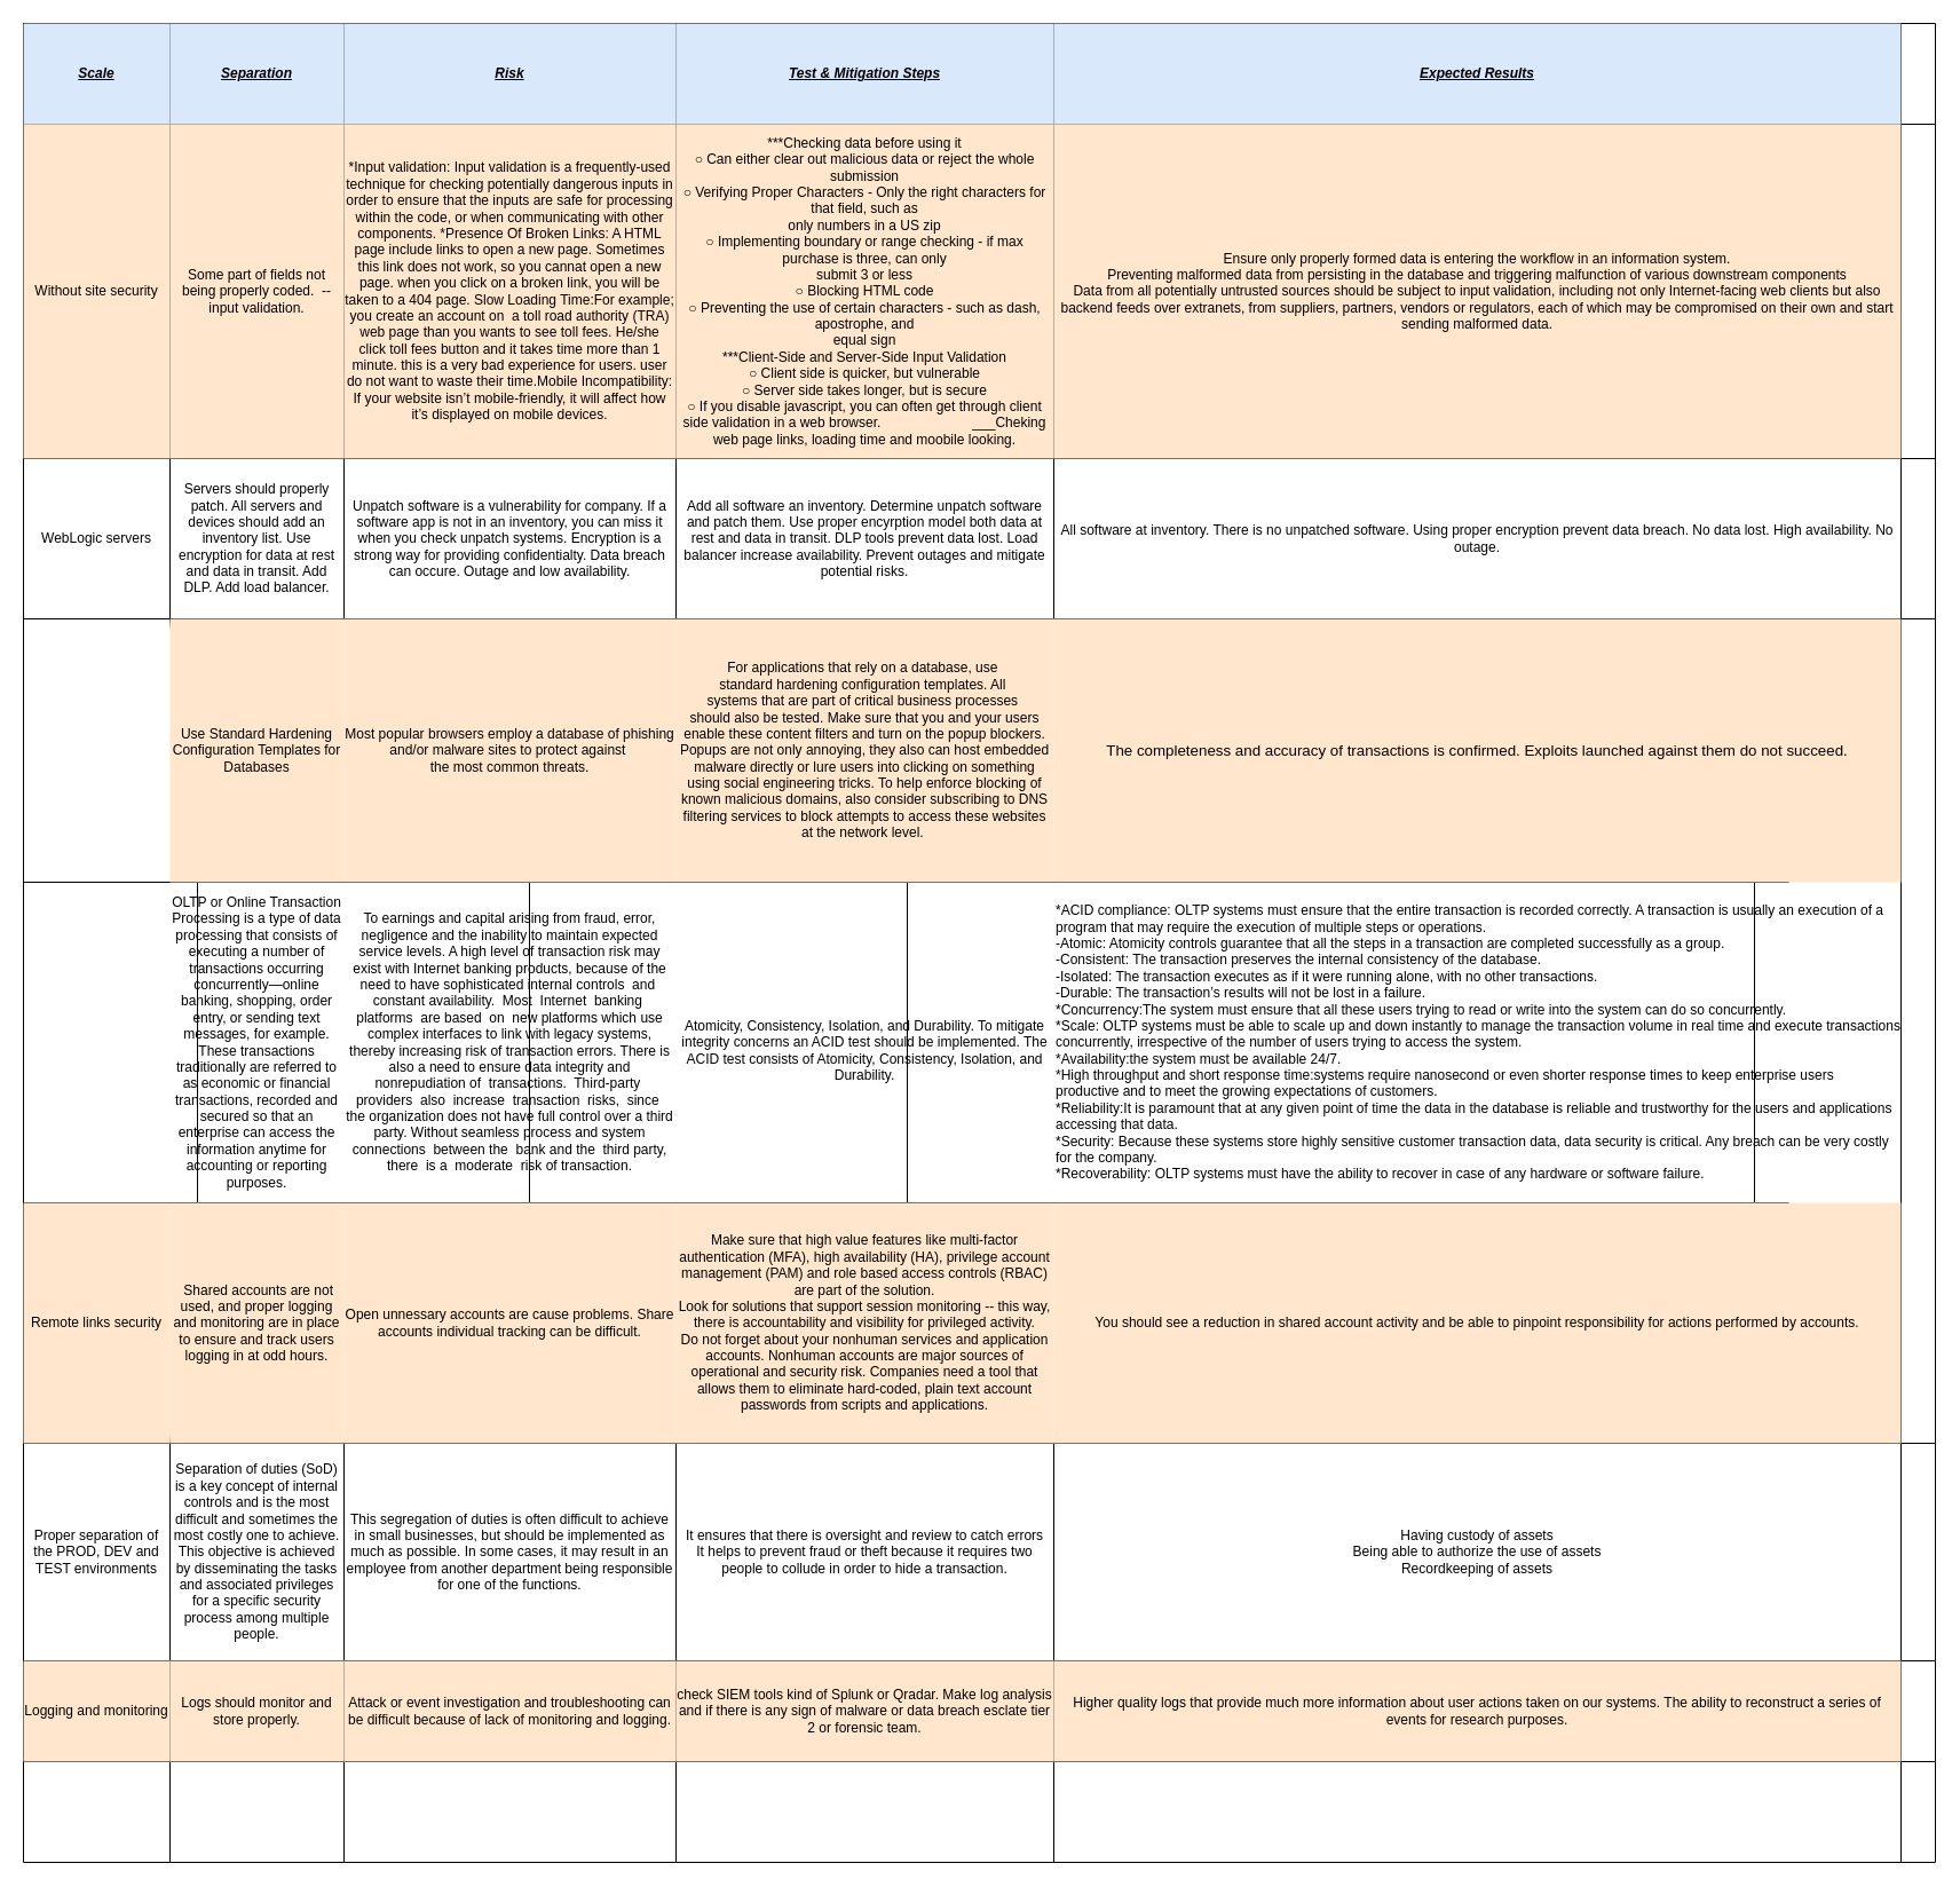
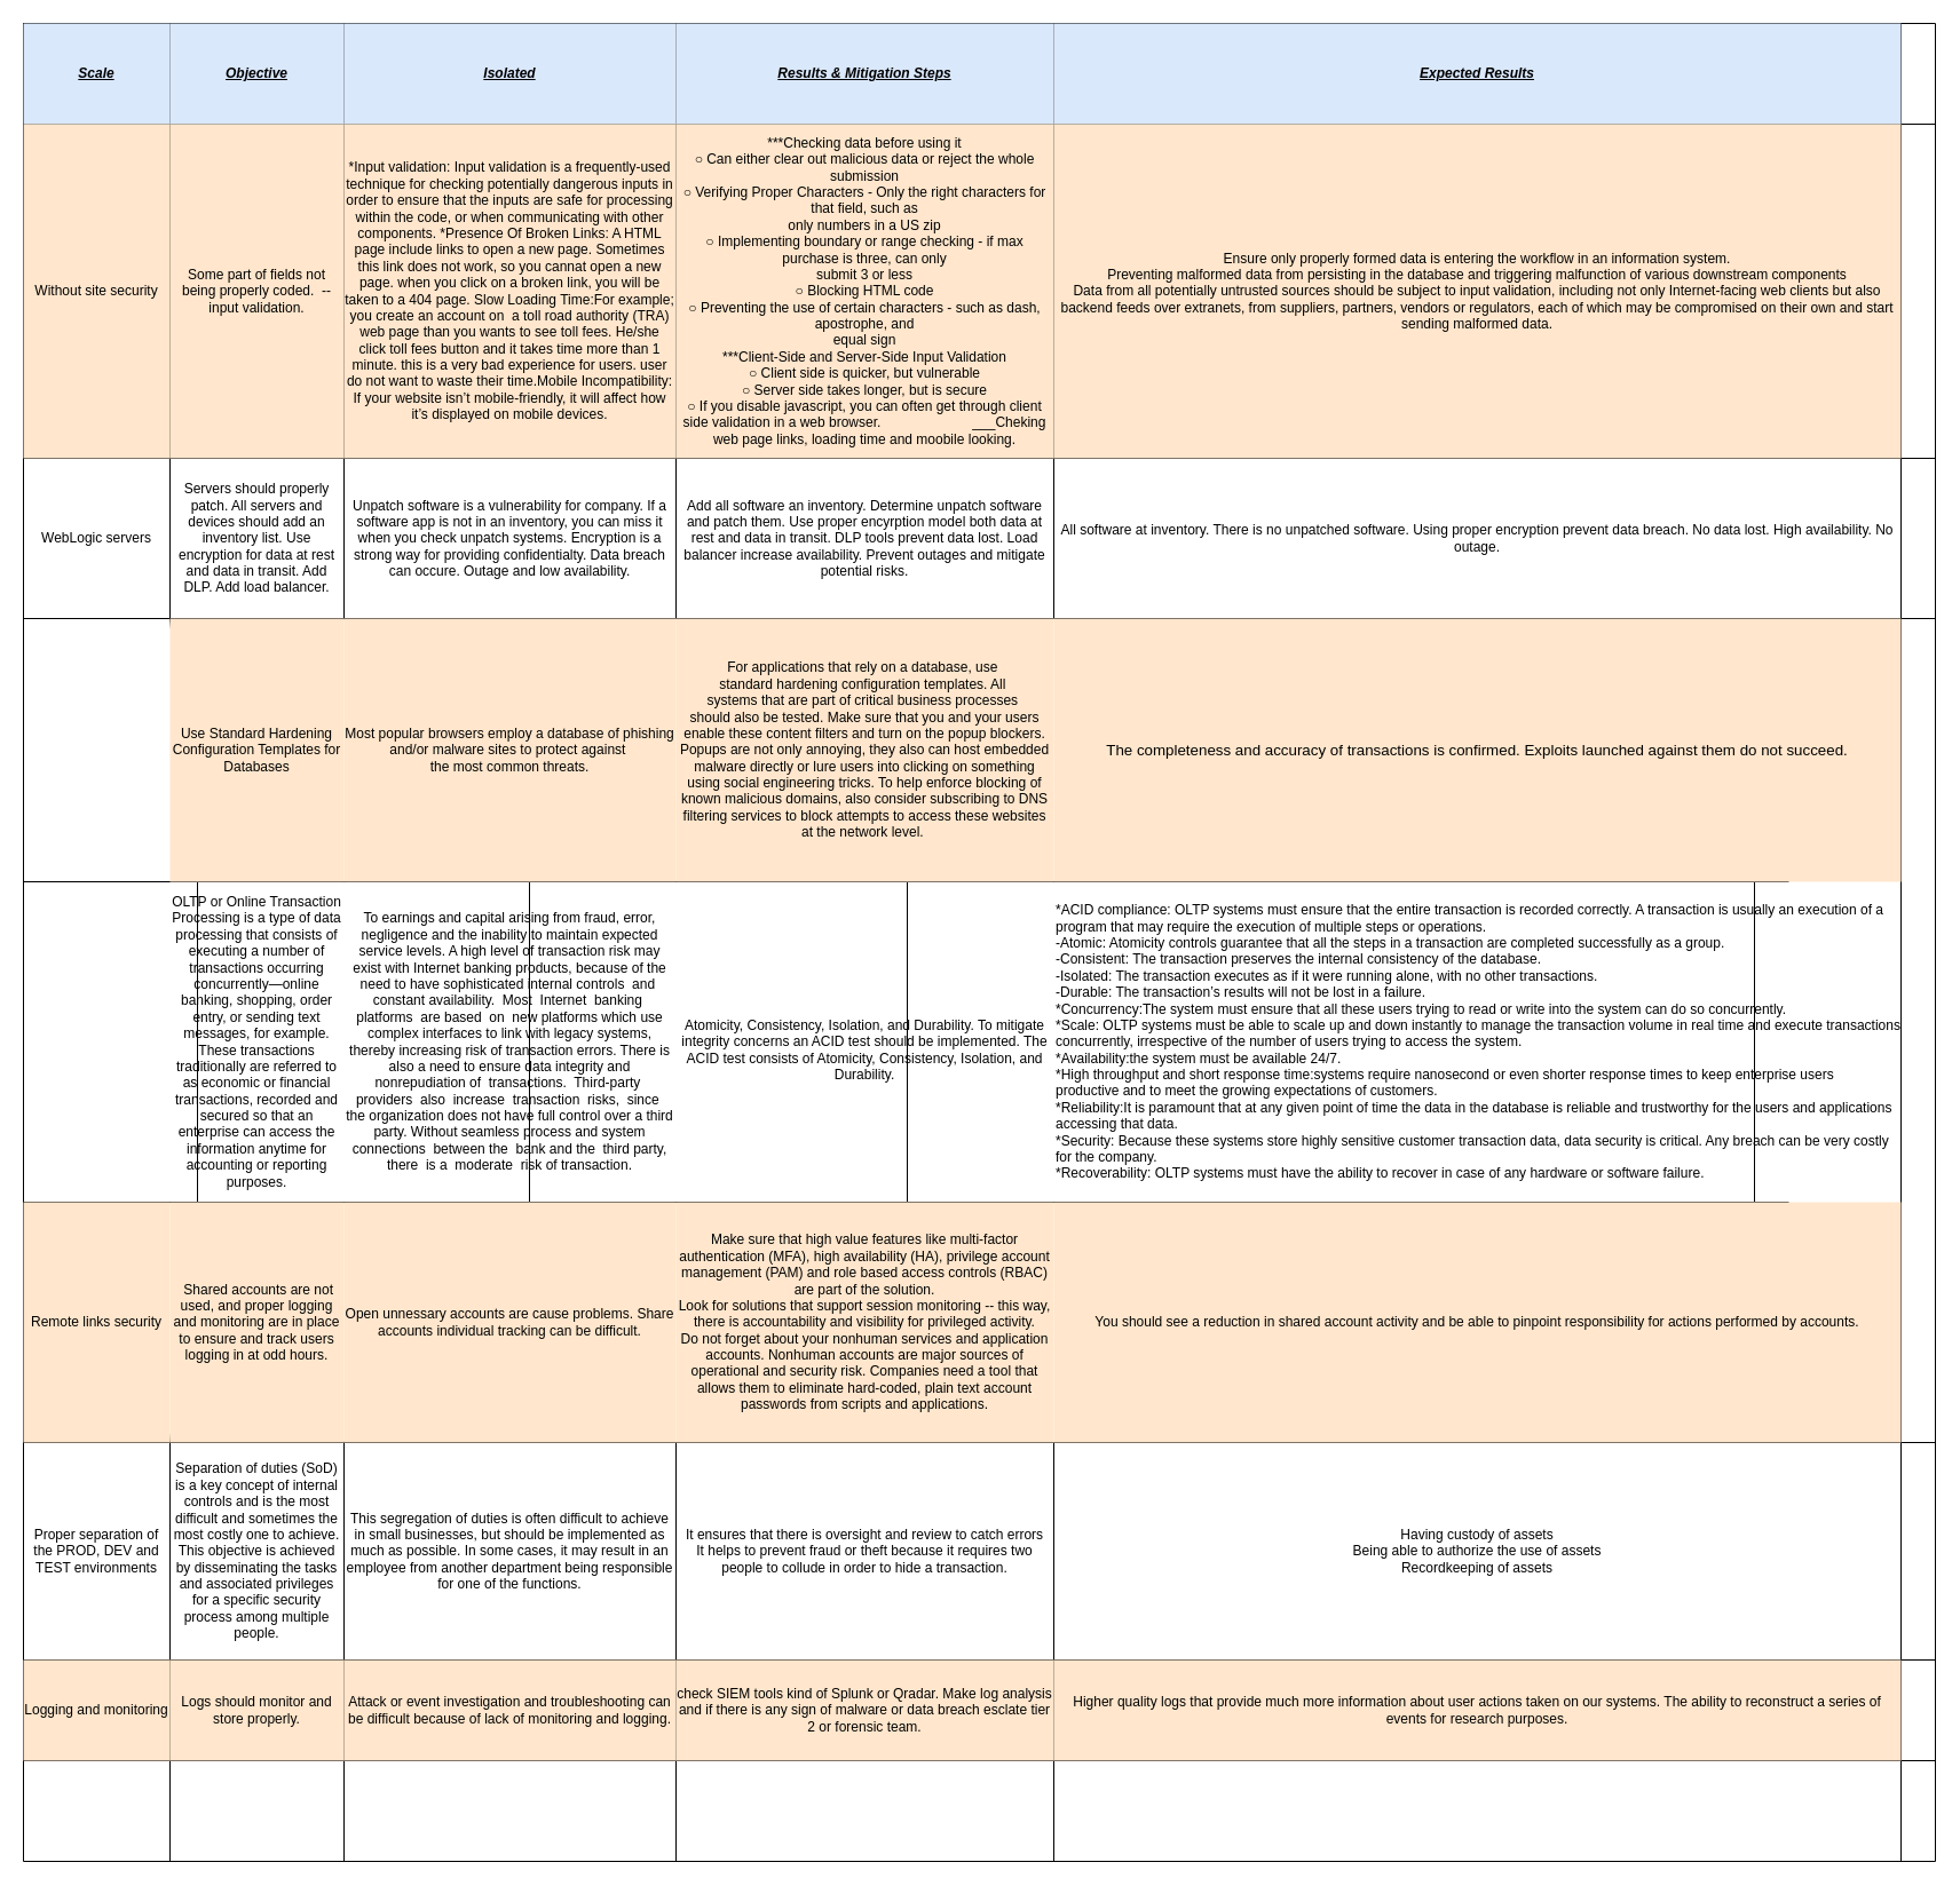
- <mxCell id="5" value="&lt;u&gt;&lt;i&gt;&lt;b&gt;Separation&lt;/b&gt;&lt;/i&gt;&lt;/u&gt;" style="shape=partialRectangle;html=1;whiteSpace=wrap;connectable=0;overflow=hidden;fillColor=#dae8fc;top=0;left=0;bottom=0;right=0;pointerEvents=1;strokeColor=#6c8ebf;" parent="3" vertex="1"><mxGeometry x="128" width="152" height="88" as="geometry" /></mxCell>
+ <mxCell id="5" value="&lt;u&gt;&lt;i&gt;&lt;b&gt;Objective&lt;/b&gt;&lt;/i&gt;&lt;/u&gt;" style="shape=partialRectangle;html=1;whiteSpace=wrap;connectable=0;overflow=hidden;fillColor=#dae8fc;top=0;left=0;bottom=0;right=0;pointerEvents=1;strokeColor=#6c8ebf;" parent="3" vertex="1"><mxGeometry x="128" width="152" height="88" as="geometry" /></mxCell>
- <mxCell id="6" value="&lt;b&gt;&lt;i&gt;&lt;u&gt;Risk&lt;/u&gt;&lt;/i&gt;&lt;/b&gt;" style="shape=partialRectangle;html=1;whiteSpace=wrap;connectable=0;overflow=hidden;fillColor=#dae8fc;top=0;left=0;bottom=0;right=0;pointerEvents=1;strokeColor=#6c8ebf;" parent="3" vertex="1"><mxGeometry x="280" width="290" height="88" as="geometry" /></mxCell>
+ <mxCell id="6" value="&lt;b&gt;&lt;i&gt;&lt;u&gt;Isolated&lt;/u&gt;&lt;/i&gt;&lt;/b&gt;" style="shape=partialRectangle;html=1;whiteSpace=wrap;connectable=0;overflow=hidden;fillColor=#dae8fc;top=0;left=0;bottom=0;right=0;pointerEvents=1;strokeColor=#6c8ebf;" parent="3" vertex="1"><mxGeometry x="280" width="290" height="88" as="geometry" /></mxCell>
- <mxCell id="7" value="&lt;b&gt;&lt;i&gt;&lt;u&gt;Test &amp;amp; Mitigation Steps&lt;/u&gt;&lt;/i&gt;&lt;/b&gt;" style="shape=partialRectangle;html=1;whiteSpace=wrap;connectable=0;overflow=hidden;fillColor=#dae8fc;top=0;left=0;bottom=0;right=0;pointerEvents=1;strokeColor=#6c8ebf;" parent="3" vertex="1"><mxGeometry x="570" width="330" height="88" as="geometry" /></mxCell>
+ <mxCell id="7" value="&lt;b&gt;&lt;i&gt;&lt;u&gt;Results &amp;amp; Mitigation Steps&lt;/u&gt;&lt;/i&gt;&lt;/b&gt;" style="shape=partialRectangle;html=1;whiteSpace=wrap;connectable=0;overflow=hidden;fillColor=#dae8fc;top=0;left=0;bottom=0;right=0;pointerEvents=1;strokeColor=#6c8ebf;" parent="3" vertex="1"><mxGeometry x="570" width="330" height="88" as="geometry" /></mxCell>
